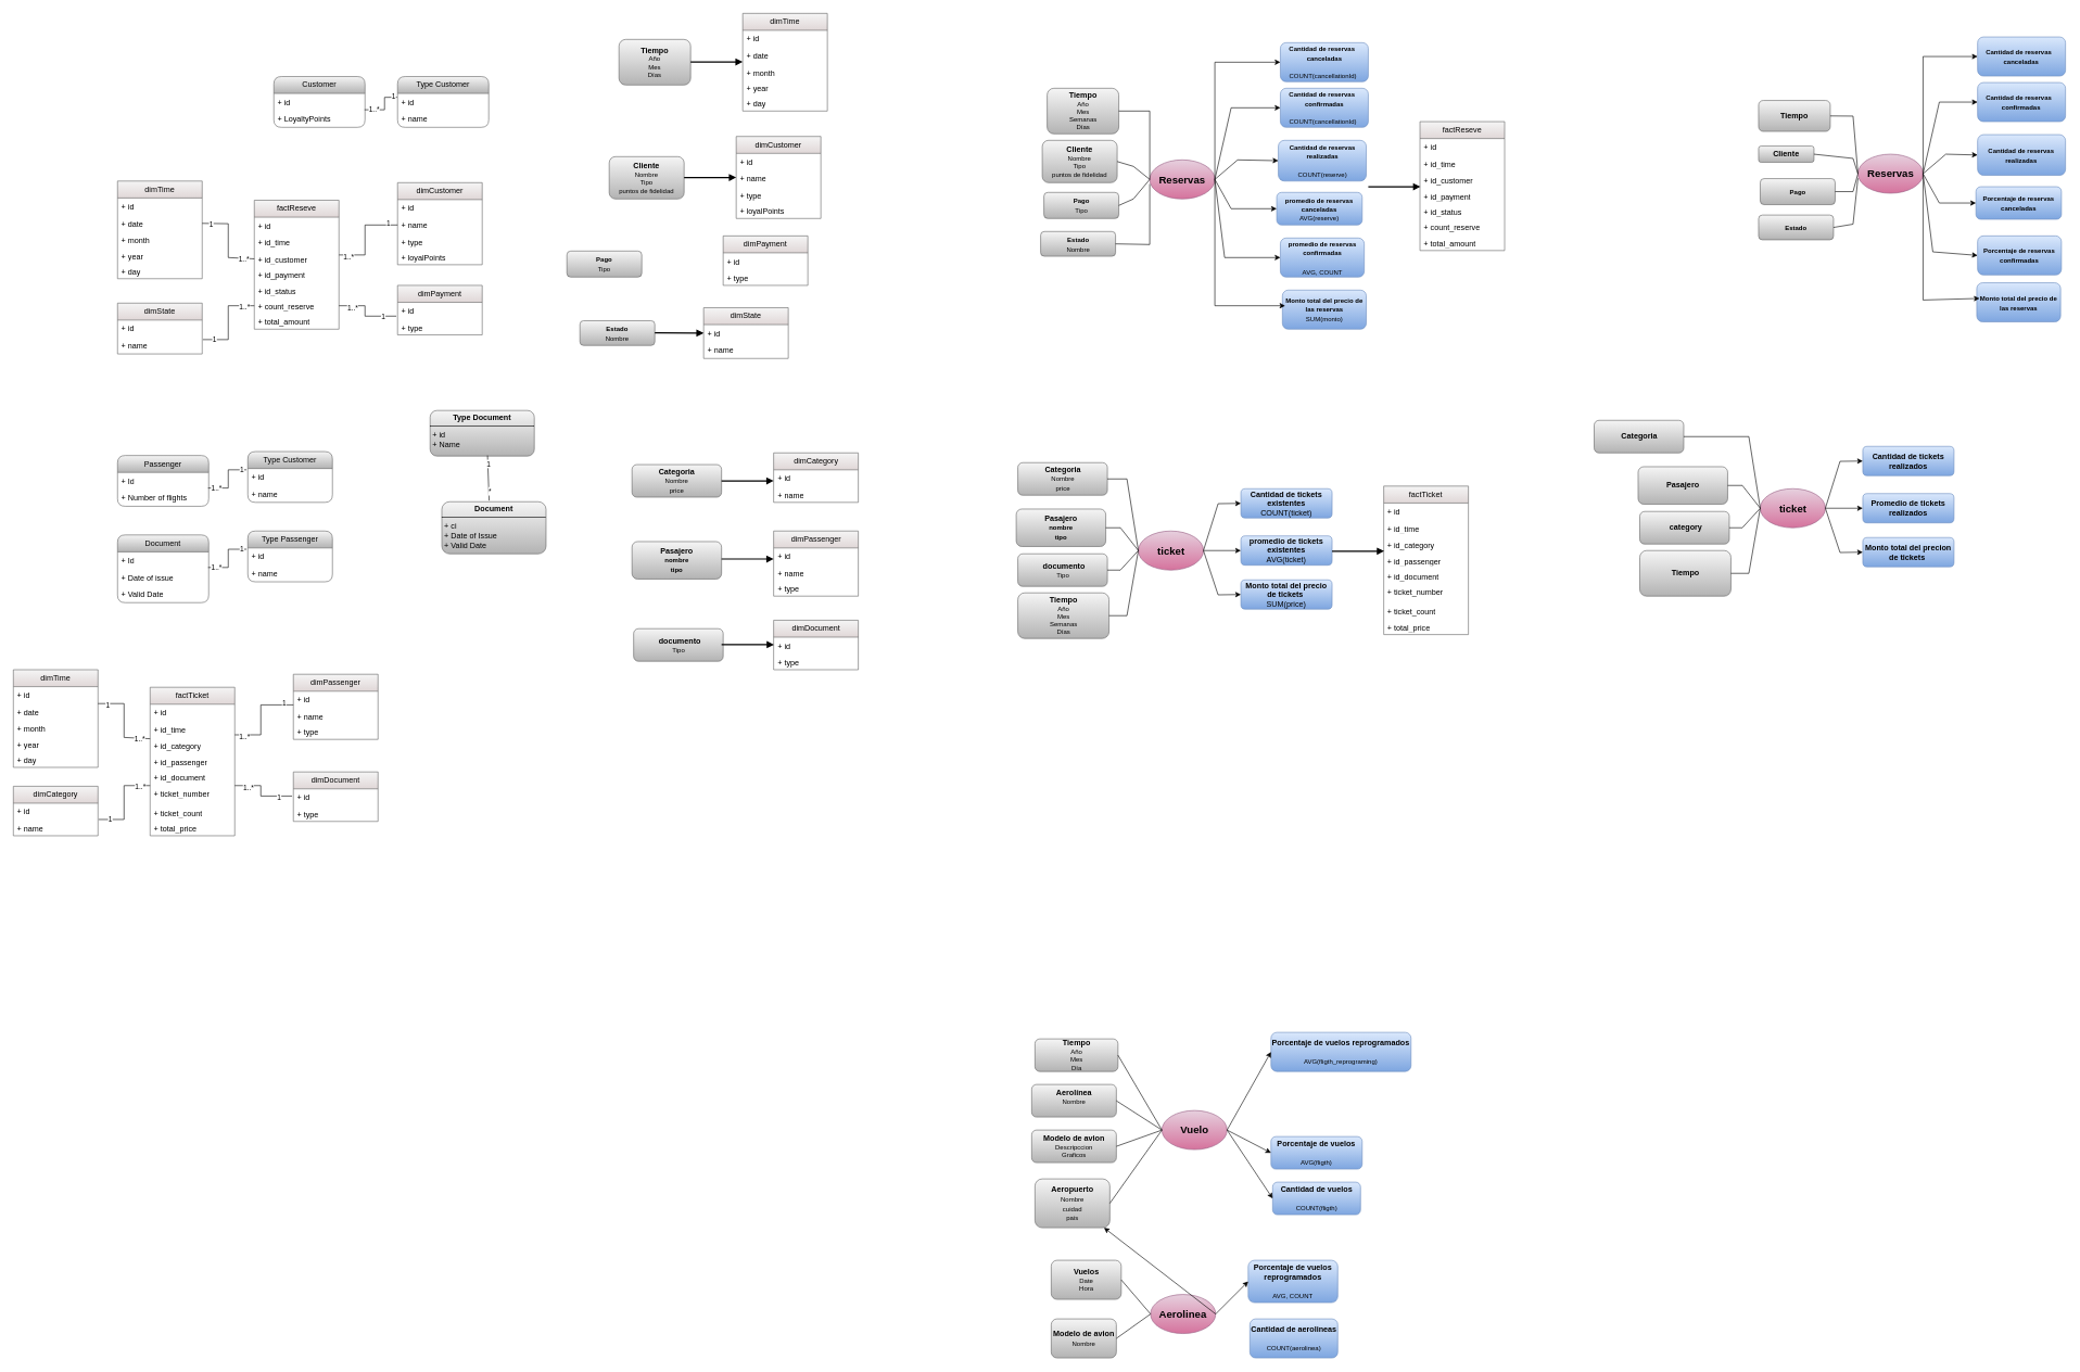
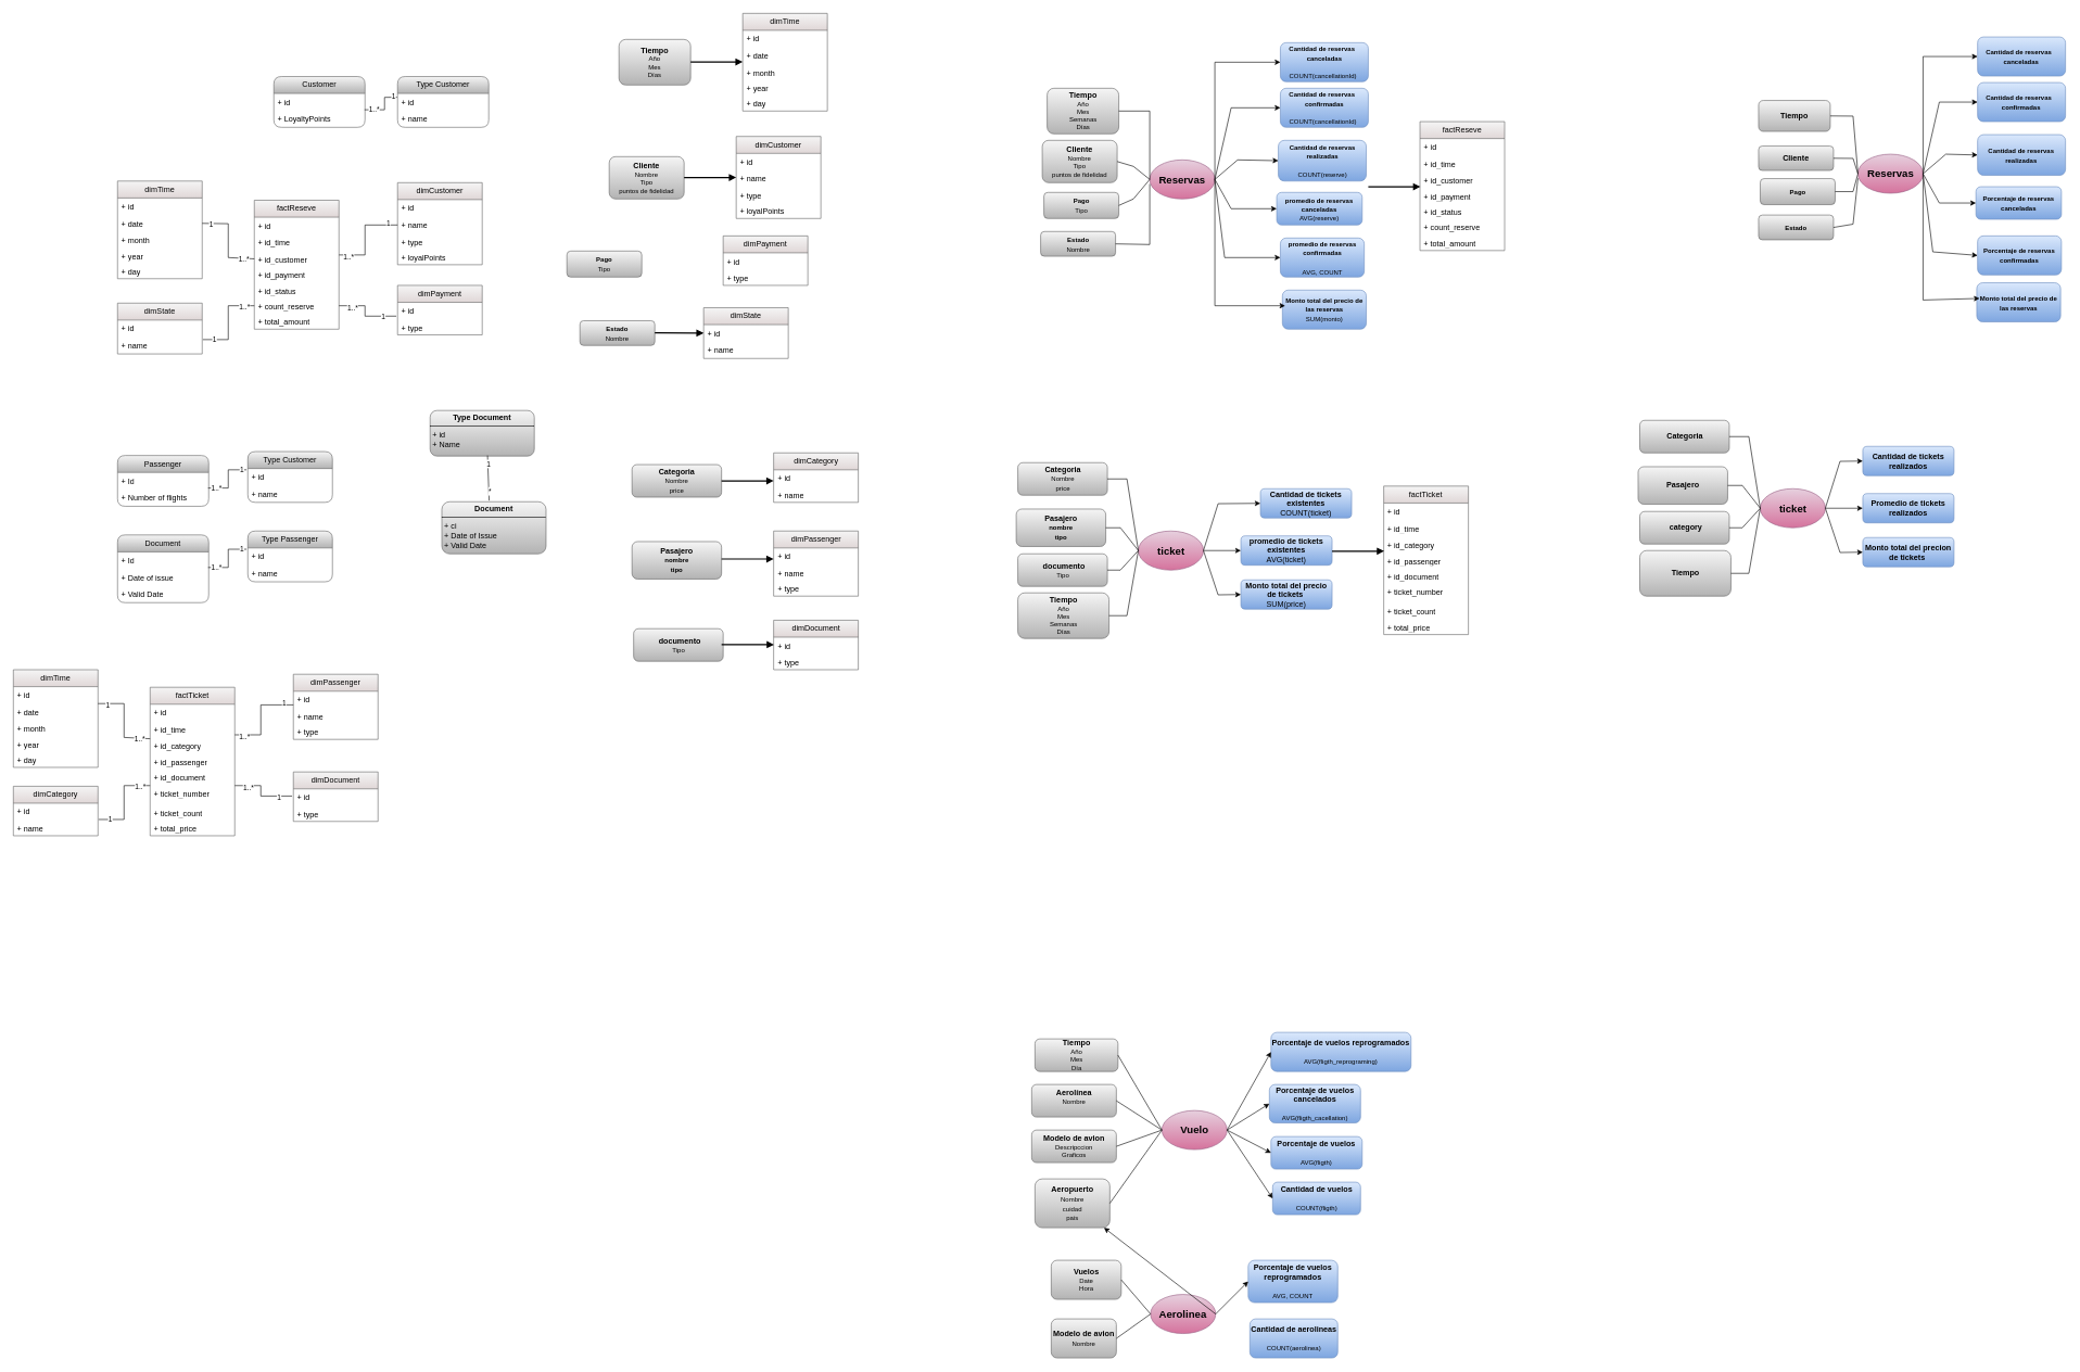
- <mxCell id="64" value="&lt;b&gt;Cliente&lt;/b&gt;" style="rounded=1;whiteSpace=wrap;html=1;fillColor=#f5f5f5;gradientColor=#b3b3b3;strokeColor=#666666;" vertex="1" parent="1"><mxGeometry x="2700" y="223.75" width="85" height="25" as="geometry" /></mxCell>
+ <mxCell id="64" value="&lt;b&gt;Cliente&lt;/b&gt;" style="rounded=1;whiteSpace=wrap;html=1;fillColor=#f5f5f5;gradientColor=#b3b3b3;strokeColor=#666666;" vertex="1" parent="1"><mxGeometry x="2700" y="223.75" width="115" height="37.5" as="geometry" /></mxCell>
- <mxCell id="87" value="&lt;b&gt;Categoria&lt;/b&gt;" style="rounded=1;whiteSpace=wrap;html=1;fillColor=#f5f5f5;gradientColor=#b3b3b3;strokeColor=#666666;" vertex="1" parent="1"><mxGeometry x="2447.5" y="645" width="137.5" height="50" as="geometry" /></mxCell>
+ <mxCell id="87" value="&lt;b&gt;Categoria&lt;/b&gt;" style="rounded=1;whiteSpace=wrap;html=1;fillColor=#f5f5f5;gradientColor=#b3b3b3;strokeColor=#666666;" vertex="1" parent="1"><mxGeometry x="2517.5" y="645" width="137.5" height="50" as="geometry" /></mxCell>
- <mxCell id="19" value="&lt;font face=&quot;Arial, sans-serif&quot;&gt;&lt;b&gt;Cantidad de tickets existentes&lt;/b&gt;&lt;/font&gt;&lt;div&gt;&lt;font face=&quot;Arial, sans-serif&quot;&gt;COUNT(ticket)&lt;/font&gt;&lt;/div&gt;" style="rounded=1;whiteSpace=wrap;html=1;fillColor=#dae8fc;gradientColor=#7ea6e0;strokeColor=#6c8ebf;align=center;" parent="1" vertex="1"><mxGeometry x="1905" y="750" width="140" height="45" as="geometry" /></mxCell>
+ <mxCell id="19" value="&lt;font face=&quot;Arial, sans-serif&quot;&gt;&lt;b&gt;Cantidad de tickets existentes&lt;/b&gt;&lt;/font&gt;&lt;div&gt;&lt;font face=&quot;Arial, sans-serif&quot;&gt;COUNT(ticket)&lt;/font&gt;&lt;/div&gt;" style="rounded=1;whiteSpace=wrap;html=1;fillColor=#dae8fc;gradientColor=#7ea6e0;strokeColor=#6c8ebf;align=center;" parent="1" vertex="1"><mxGeometry x="1935" y="750" width="140" height="45" as="geometry" /></mxCell>
+ <mxCell id="45" value="&lt;font face=&quot;Arial, sans-serif&quot;&gt;&lt;b&gt;Porcentaje de vuelos cancelados&lt;/b&gt;&lt;/font&gt;&lt;div&gt;&lt;font face=&quot;Arial, sans-serif&quot;&gt;&lt;b&gt;&lt;br&gt;&lt;/b&gt;&lt;/font&gt;&lt;/div&gt;&lt;div&gt;&lt;font style=&quot;font-size: 10px;&quot; face=&quot;Arial, sans-serif&quot;&gt;AVG(fligth_cacellation)&lt;/font&gt;&lt;/div&gt;" style="rounded=1;whiteSpace=wrap;html=1;fillColor=#dae8fc;gradientColor=#7ea6e0;strokeColor=#6c8ebf;" parent="1" vertex="1"><mxGeometry x="1948.75" y="1665" width="140" height="59" as="geometry" /></mxCell>
+ <mxCell id="51" value="" style="endArrow=classic;html=1;rounded=0;exitX=1;exitY=0.5;exitDx=0;exitDy=0;entryX=0;entryY=0.5;entryDx=0;entryDy=0;" parent="1" source="43" target="45" edge="1"><mxGeometry width="50" height="50" relative="1" as="geometry"><mxPoint x="1863.75" y="1810" as="sourcePoint" /><mxPoint x="1913.75" y="1760" as="targetPoint" /></mxGeometry></mxCell>
